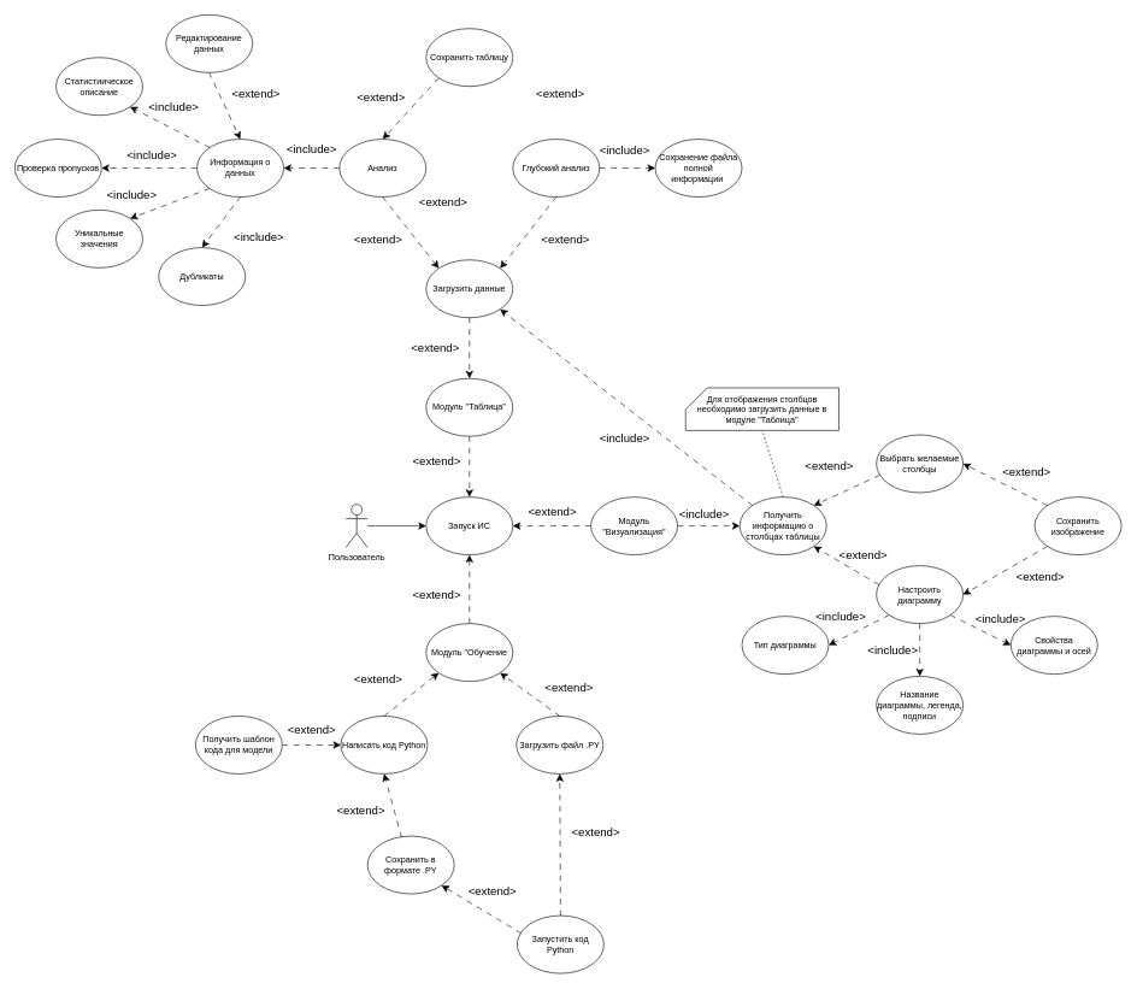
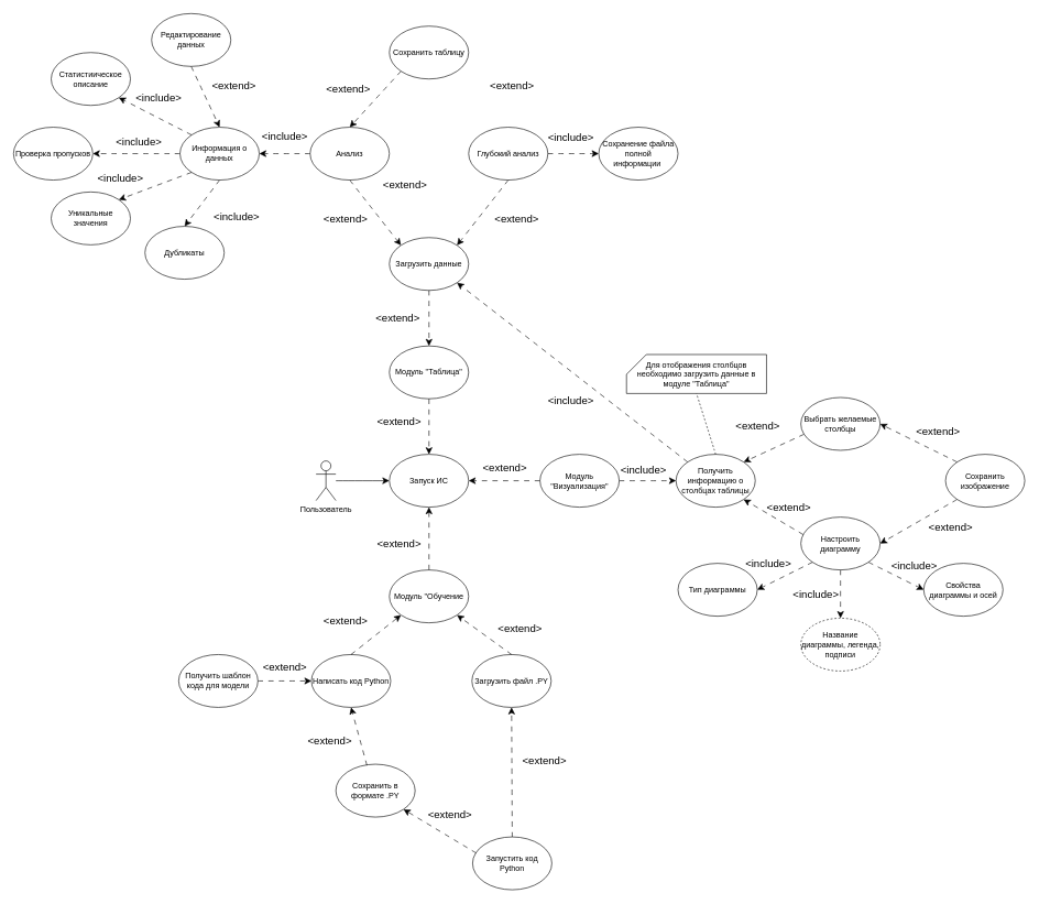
- <mxCell id="51" value="Название диаграммы, легенда, подписи" style="ellipse;whiteSpace=wrap;html=1;" parent="1" vertex="1"><mxGeometry x="1212" y="935" width="120" height="80" as="geometry" /></mxCell>
+ <mxCell id="51" value="Название диаграммы, легенда, подписи" style="ellipse;whiteSpace=wrap;html=1;dashed=1;" parent="1" vertex="1"><mxGeometry x="1212" y="935" width="120" height="80" as="geometry" /></mxCell>
